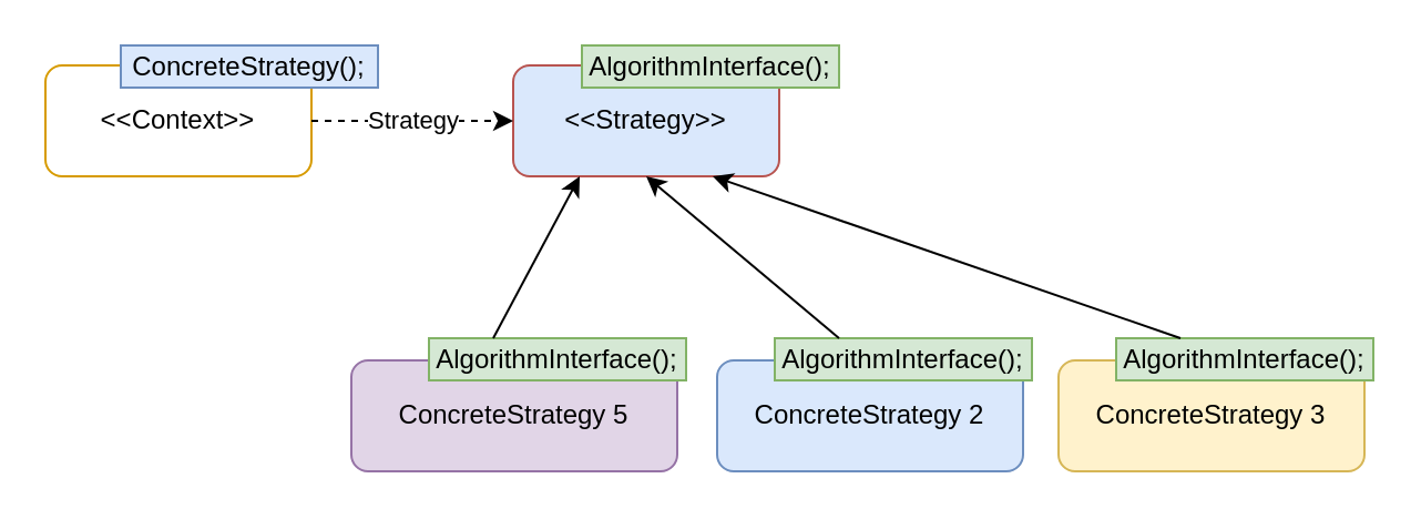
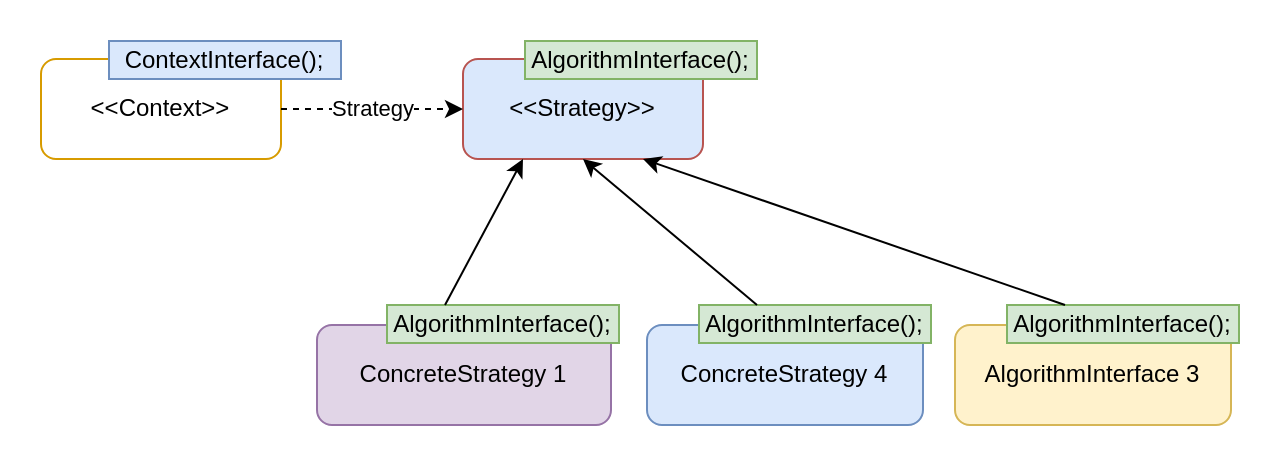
- <mxCell id="7" value="ConcreteStrategy();" style="rounded=0;whiteSpace=wrap;html=1;fillColor=#dae8fc;strokeColor=#6c8ebf;" vertex="1" parent="1"><mxGeometry x="54" y="20" width="116" height="19" as="geometry" /></mxCell>
+ <mxCell id="7" value="ContextInterface();" style="rounded=0;whiteSpace=wrap;html=1;fillColor=#dae8fc;strokeColor=#6c8ebf;" vertex="1" parent="1"><mxGeometry x="54" y="20" width="116" height="19" as="geometry" /></mxCell>
- <mxCell id="4" value="ConcreteStrategy 5" style="rounded=1;whiteSpace=wrap;html=1;fillColor=#e1d5e7;strokeColor=#9673a6;" vertex="1" parent="1"><mxGeometry x="158" y="162" width="147" height="50" as="geometry" /></mxCell>
+ <mxCell id="4" value="ConcreteStrategy 1" style="rounded=1;whiteSpace=wrap;html=1;fillColor=#e1d5e7;strokeColor=#9673a6;" vertex="1" parent="1"><mxGeometry x="158" y="162" width="147" height="50" as="geometry" /></mxCell>
- <mxCell id="5" value="ConcreteStrategy 2" style="rounded=1;whiteSpace=wrap;html=1;fillColor=#dae8fc;strokeColor=#6c8ebf;" vertex="1" parent="1"><mxGeometry x="323" y="162" width="138" height="50" as="geometry" /></mxCell>
+ <mxCell id="5" value="ConcreteStrategy 4" style="rounded=1;whiteSpace=wrap;html=1;fillColor=#dae8fc;strokeColor=#6c8ebf;" vertex="1" parent="1"><mxGeometry x="323" y="162" width="138" height="50" as="geometry" /></mxCell>
- <mxCell id="6" value="ConcreteStrategy 3" style="rounded=1;whiteSpace=wrap;html=1;fillColor=#fff2cc;strokeColor=#d6b656;" vertex="1" parent="1"><mxGeometry x="477" y="162" width="138" height="50" as="geometry" /></mxCell>
+ <mxCell id="6" value="AlgorithmInterface 3" style="rounded=1;whiteSpace=wrap;html=1;fillColor=#fff2cc;strokeColor=#d6b656;" vertex="1" parent="1"><mxGeometry x="477" y="162" width="138" height="50" as="geometry" /></mxCell>
